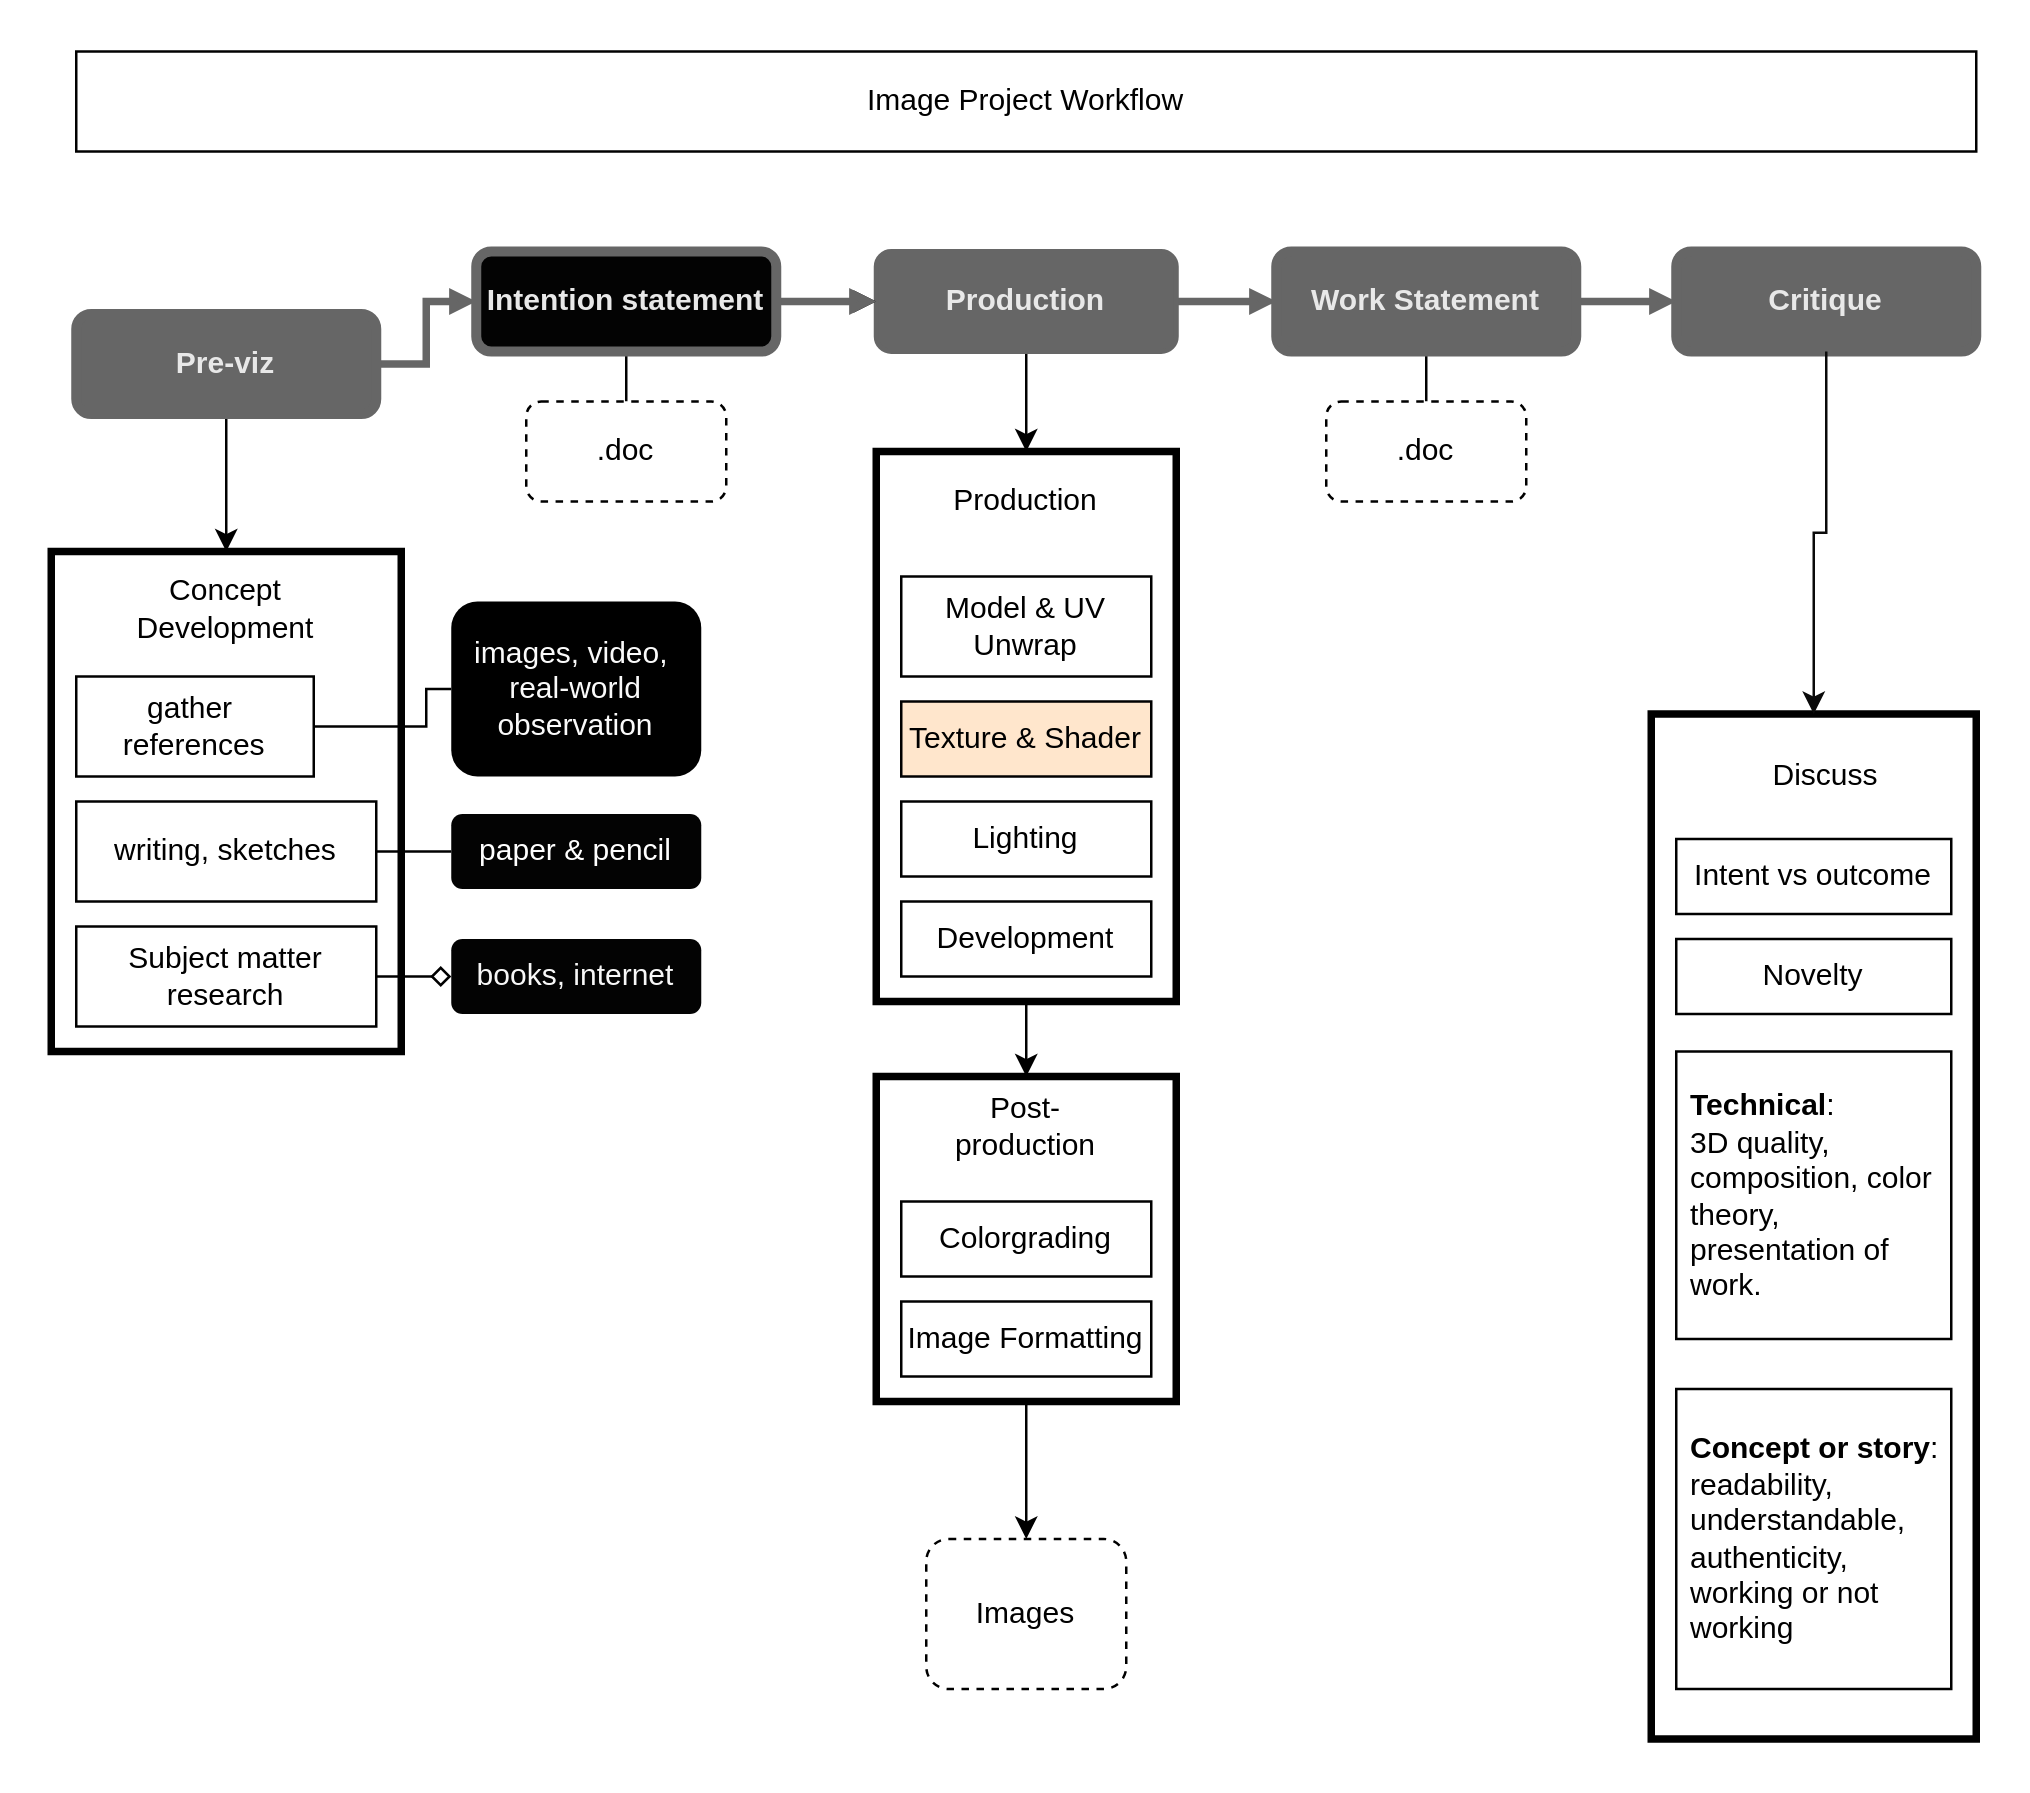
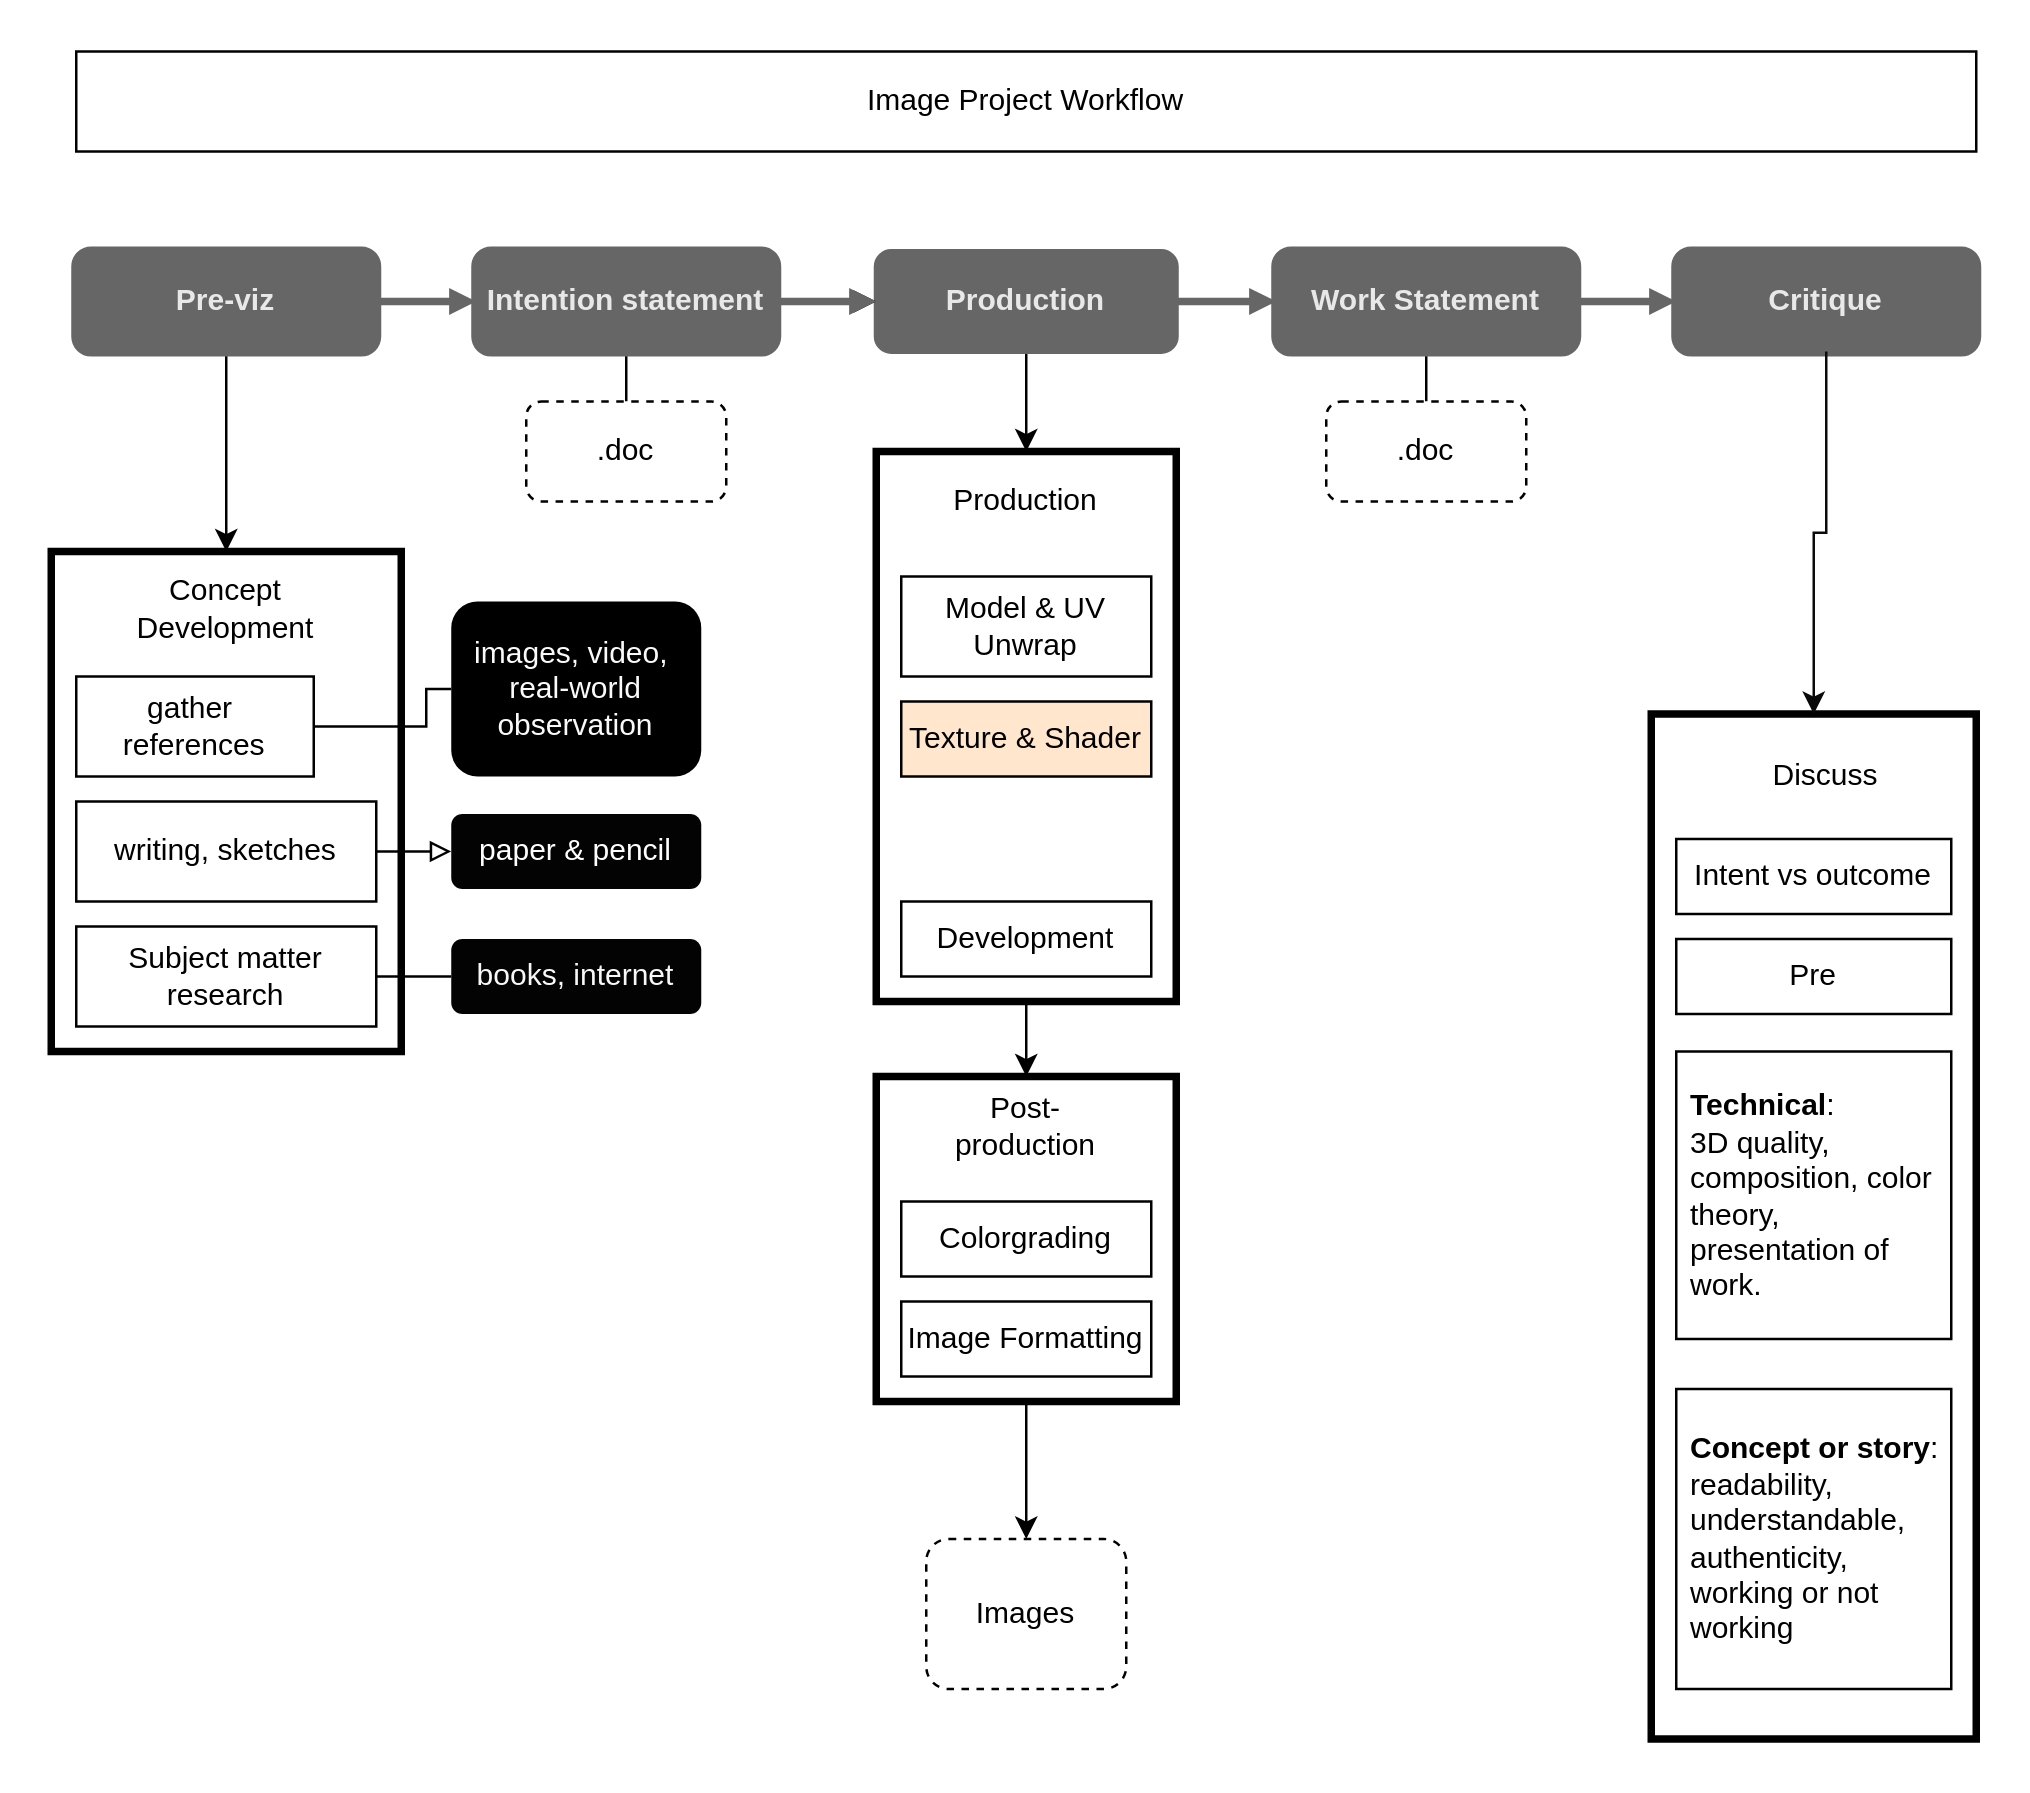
- <mxCell id="14" value="Intention statement" style="whiteSpace=wrap;html=1;shadow=0;glass=0;rounded=1;strokeWidth=4;strokeColor=#666666;fontStyle=1;fillColor=#030303;fontColor=#E8E8E8;" vertex="1" parent="1"><mxGeometry x="190" y="100" width="120" height="40" as="geometry" /></mxCell>
+ <mxCell id="14" value="Intention statement" style="whiteSpace=wrap;html=1;shadow=0;glass=0;rounded=1;strokeWidth=4;strokeColor=#666666;fontStyle=1;fillColor=#666666;fontColor=#E8E8E8;" vertex="1" parent="1"><mxGeometry x="190" y="100" width="120" height="40" as="geometry" /></mxCell>
- <mxCell id="6" value="Pre-viz" style="whiteSpace=wrap;html=1;rounded=1;shadow=0;glass=0;strokeWidth=4;strokeColor=#666666;fontStyle=1;fillColor=#666666;fontColor=#E8E8E8;" vertex="1" parent="1"><mxGeometry x="30" y="125" width="120" height="40" as="geometry" /></mxCell>
+ <mxCell id="6" value="Pre-viz" style="whiteSpace=wrap;html=1;rounded=1;shadow=0;glass=0;strokeWidth=4;strokeColor=#666666;fontStyle=1;fillColor=#666666;fontColor=#E8E8E8;" vertex="1" parent="1"><mxGeometry x="30" y="100" width="120" height="40" as="geometry" /></mxCell>
- <mxCell id="31" value="Lighting" style="rounded=0;whiteSpace=wrap;html=1;strokeWidth=1;" vertex="1" parent="1"><mxGeometry x="360" y="320" width="100" height="30" as="geometry" /></mxCell>
- <mxCell id="42" style="edgeStyle=orthogonalEdgeStyle;rounded=0;orthogonalLoop=1;jettySize=auto;html=1;exitX=1;exitY=0.5;exitDx=0;exitDy=0;entryX=0;entryY=0.5;entryDx=0;entryDy=0;strokeColor=default;align=center;verticalAlign=middle;fontFamily=Helvetica;fontSize=11;fontColor=default;labelBackgroundColor=default;endArrow=none;endFill=0;" edge="1" parent="1" source="43" target="47"><mxGeometry relative="1" as="geometry" /></mxCell>
+ <mxCell id="42" style="edgeStyle=orthogonalEdgeStyle;rounded=0;orthogonalLoop=1;jettySize=auto;html=1;exitX=1;exitY=0.5;exitDx=0;exitDy=0;entryX=0;entryY=0.5;entryDx=0;entryDy=0;strokeColor=default;align=center;verticalAlign=middle;fontFamily=Helvetica;fontSize=11;fontColor=default;labelBackgroundColor=default;endArrow=block;endFill=0;" edge="1" parent="1" source="43" target="47"><mxGeometry relative="1" as="geometry" /></mxCell>
- <mxCell id="40" style="edgeStyle=orthogonalEdgeStyle;rounded=0;orthogonalLoop=1;jettySize=auto;html=1;exitX=1;exitY=0.5;exitDx=0;exitDy=0;entryX=0;entryY=0.5;entryDx=0;entryDy=0;endArrow=diamond;endFill=0;" edge="1" parent="1" source="41" target="46"><mxGeometry relative="1" as="geometry" /></mxCell>
+ <mxCell id="40" style="edgeStyle=orthogonalEdgeStyle;rounded=0;orthogonalLoop=1;jettySize=auto;html=1;exitX=1;exitY=0.5;exitDx=0;exitDy=0;entryX=0;entryY=0.5;entryDx=0;entryDy=0;endArrow=none;endFill=0;" edge="1" parent="1" source="41" target="46"><mxGeometry relative="1" as="geometry" /></mxCell>
- <mxCell id="49" value="Novelty" style="whiteSpace=wrap;html=1;" vertex="1" parent="1"><mxGeometry x="670" y="375" width="110" height="30" as="geometry" /></mxCell>
+ <mxCell id="49" value="Pre" style="whiteSpace=wrap;html=1;" vertex="1" parent="1"><mxGeometry x="670" y="375" width="110" height="30" as="geometry" /></mxCell>
